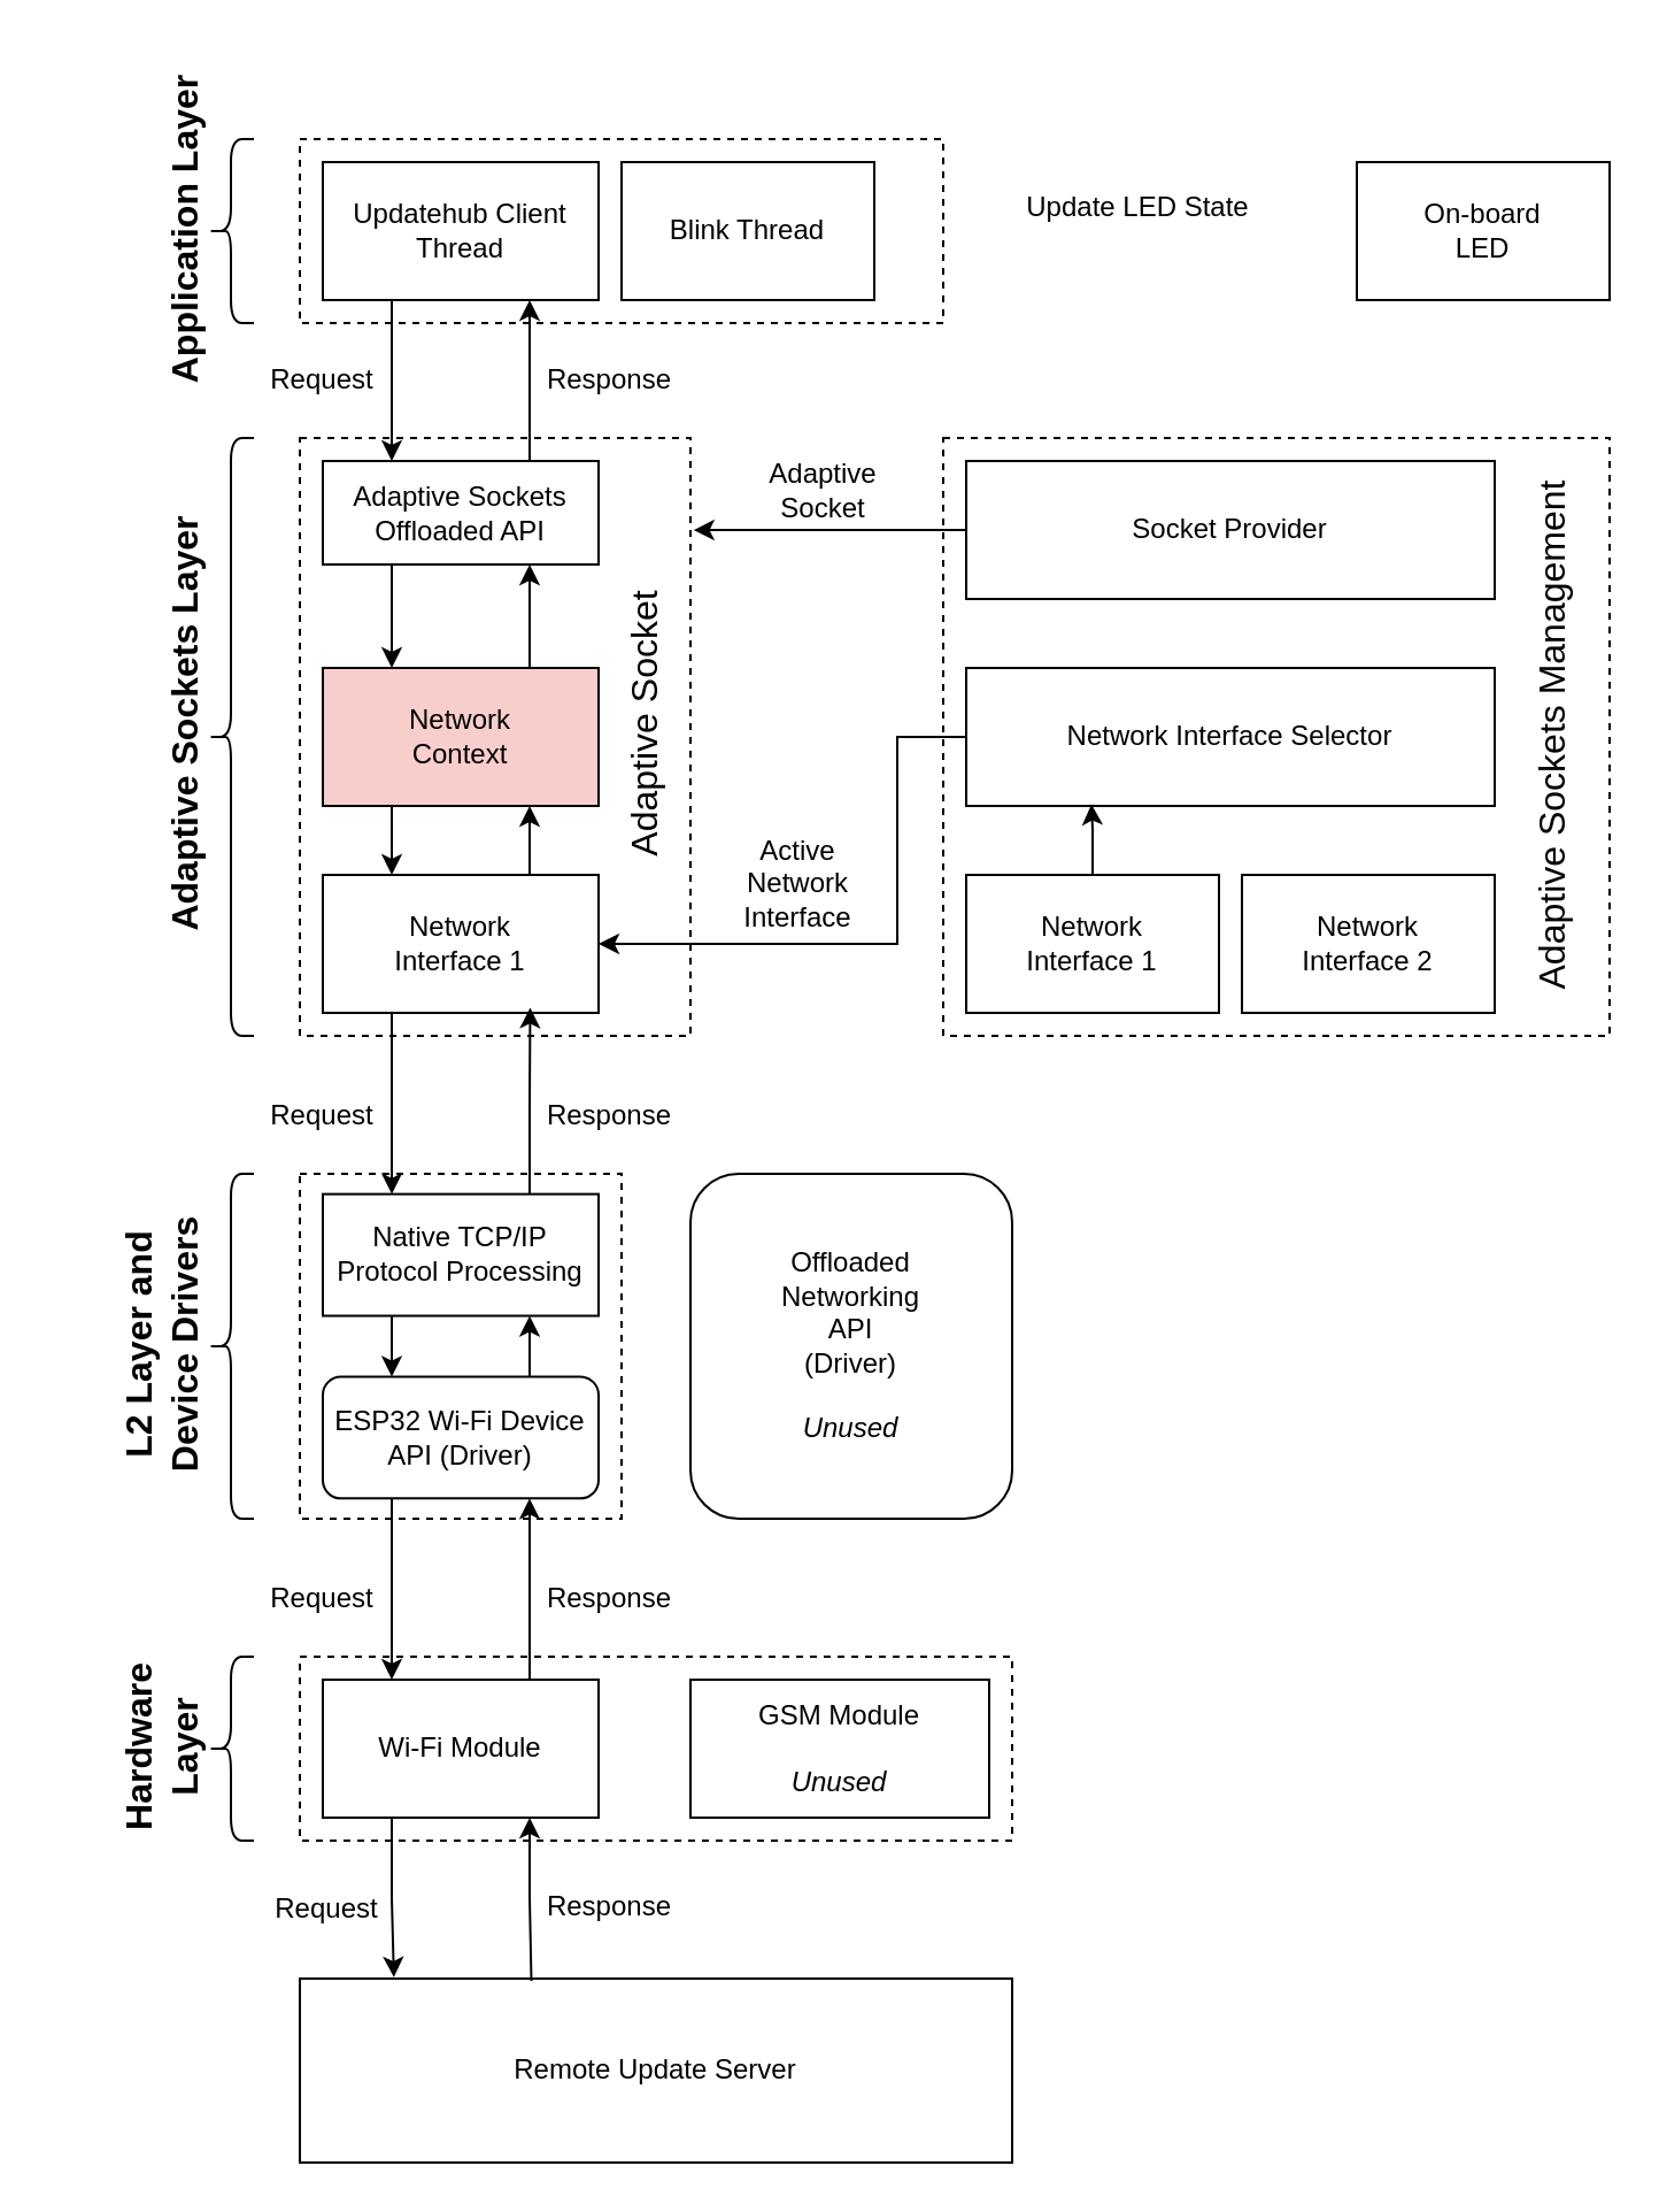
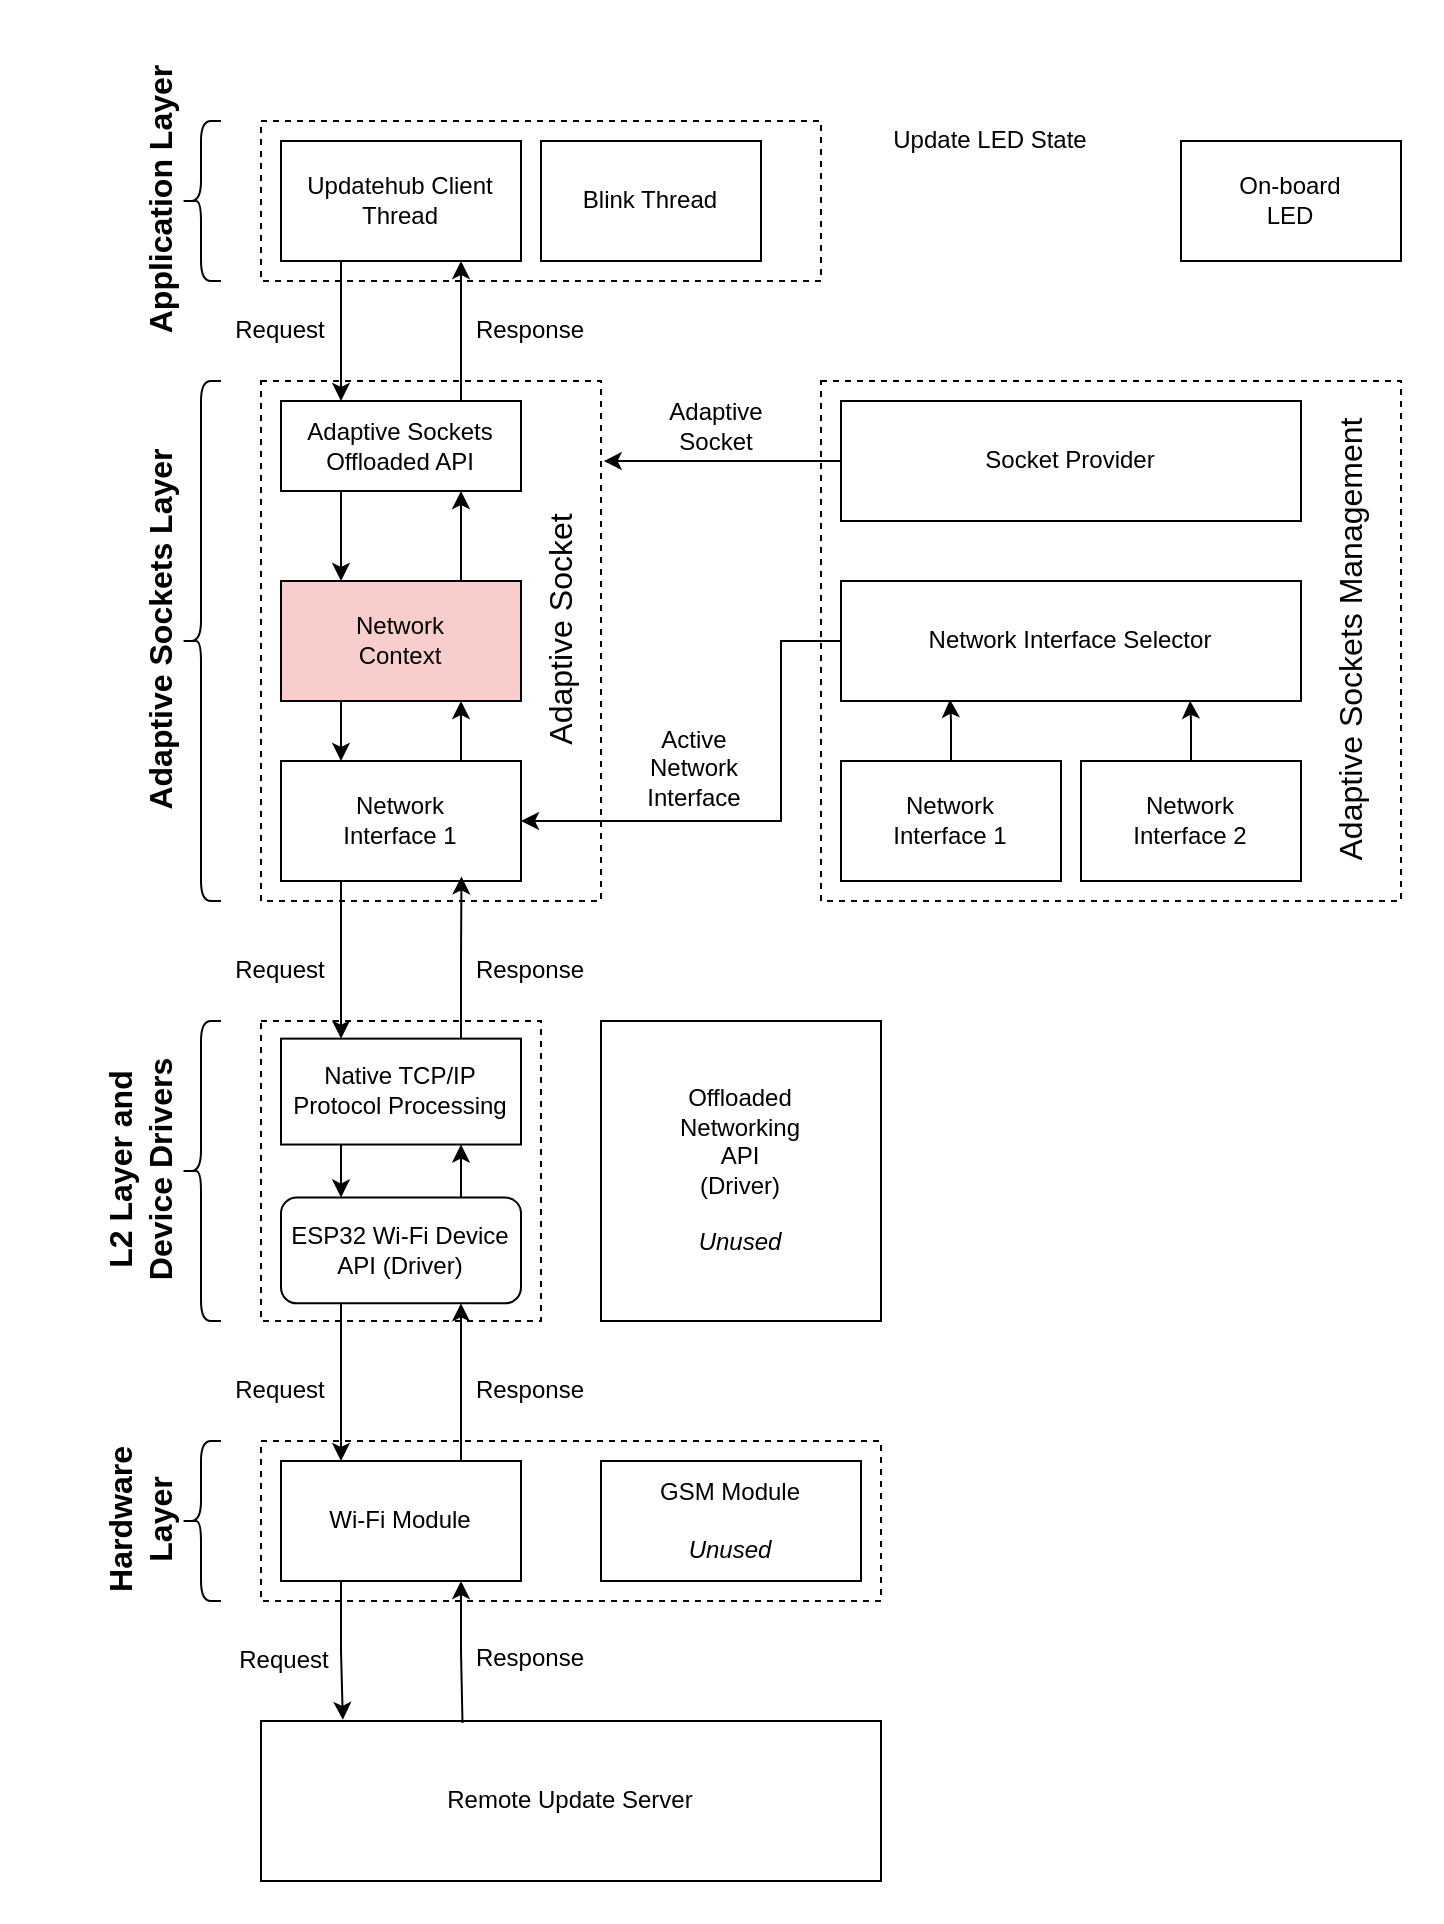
- <mxCell id="12" value="Update LED State" style="text;html=1;align=center;verticalAlign=middle;whiteSpace=wrap;rounded=0;" vertex="1" parent="1"><mxGeometry x="425" y="70" width="140" height="40" as="geometry" /></mxCell>
+ <mxCell id="12" value="Update LED State" style="text;html=1;align=center;verticalAlign=middle;whiteSpace=wrap;rounded=0;" vertex="1" parent="1"><mxGeometry x="425" y="50" width="140" height="40" as="geometry" /></mxCell>
+ <mxCell id="36" style="edgeStyle=orthogonalEdgeStyle;rounded=0;orthogonalLoop=1;jettySize=auto;html=1;entryX=0.759;entryY=0.998;entryDx=0;entryDy=0;entryPerimeter=0;" edge="1" parent="28" source="31" target="32"><mxGeometry relative="1" as="geometry" /></mxCell>
- <mxCell id="2" value="&lt;div&gt;Offloaded&lt;br&gt;Networking&lt;br&gt;API&lt;/div&gt;&lt;div&gt;(Driver)&lt;br&gt;&lt;br&gt;&lt;i&gt;Unused&lt;/i&gt;&lt;/div&gt;" style="whiteSpace=wrap;html=1;rounded=1;" vertex="1" parent="1"><mxGeometry x="300" y="510" width="140" height="150" as="geometry" /></mxCell>
+ <mxCell id="2" value="&lt;div&gt;Offloaded&lt;br&gt;Networking&lt;br&gt;API&lt;/div&gt;&lt;div&gt;(Driver)&lt;br&gt;&lt;br&gt;&lt;i&gt;Unused&lt;/i&gt;&lt;/div&gt;" style="rounded=0;whiteSpace=wrap;html=1;" vertex="1" parent="1"><mxGeometry x="300" y="510" width="140" height="150" as="geometry" /></mxCell>
